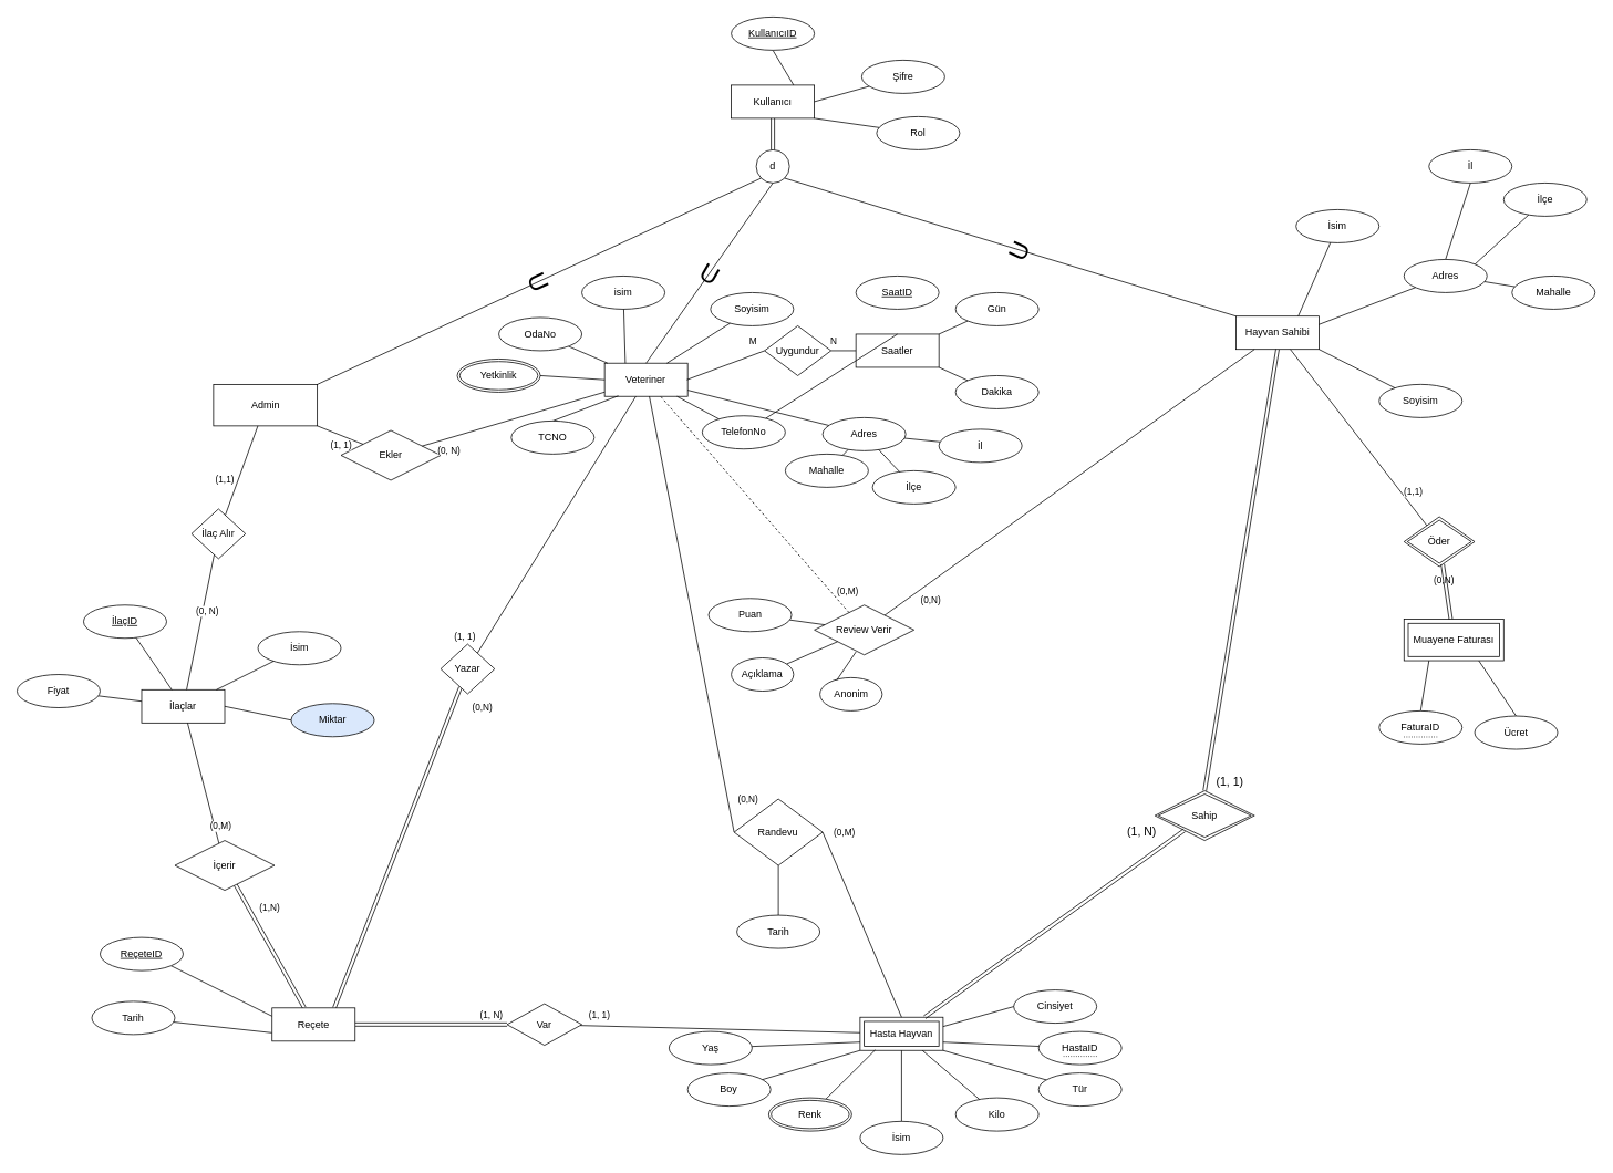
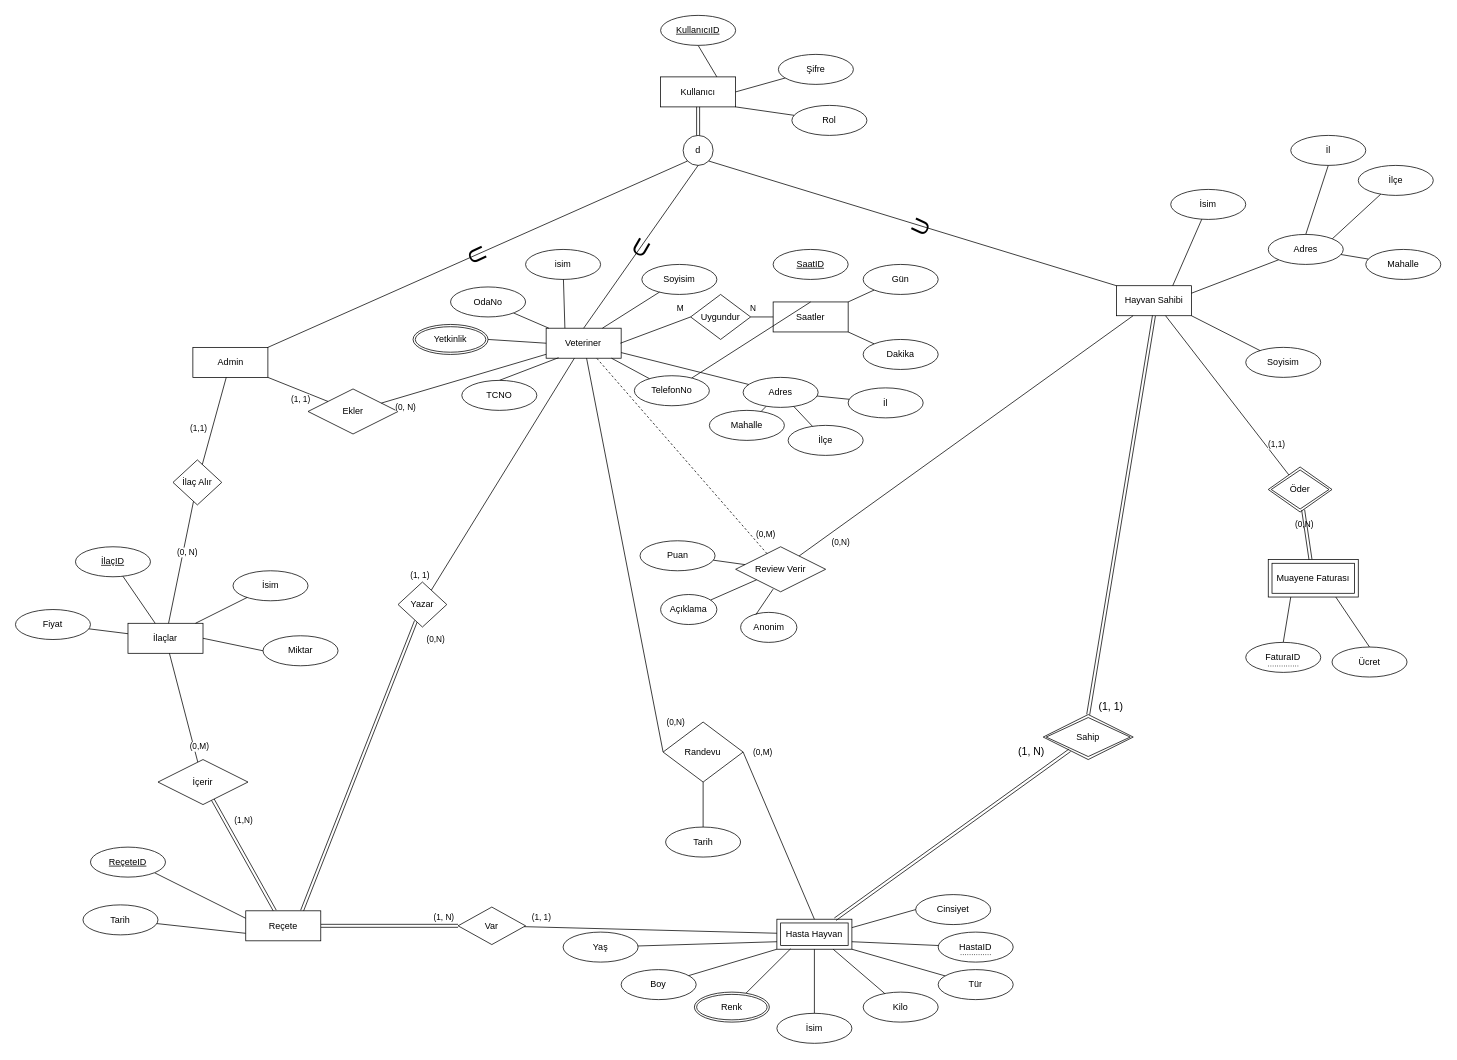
- <mxCell id="92" value="Admin" style="whiteSpace=wrap;html=1;align=center;" vertex="1" parent="1"><mxGeometry x="256.5" y="462.55" width="125" height="50" as="geometry" /></mxCell>
+ <mxCell id="92" value="Admin" style="whiteSpace=wrap;html=1;align=center;" vertex="1" parent="1"><mxGeometry x="256.5" y="462.55" width="100" height="40" as="geometry" /></mxCell>
- <mxCell id="133" value="Miktar" style="ellipse;whiteSpace=wrap;html=1;align=center;fillColor=#dae8fc;" vertex="1" parent="1"><mxGeometry x="350" y="847" width="100" height="40" as="geometry" /></mxCell>
+ <mxCell id="133" value="Miktar" style="ellipse;whiteSpace=wrap;html=1;align=center;" vertex="1" parent="1"><mxGeometry x="350" y="847" width="100" height="40" as="geometry" /></mxCell>
- <mxCell id="39" value="Yaş" style="ellipse;whiteSpace=wrap;html=1;align=center;" vertex="1" parent="1"><mxGeometry x="805" y="1242" width="100" height="40" as="geometry" /></mxCell>
+ <mxCell id="39" value="Yaş" style="ellipse;whiteSpace=wrap;html=1;align=center;" vertex="1" parent="1"><mxGeometry x="750" y="1242" width="100" height="40" as="geometry" /></mxCell>
